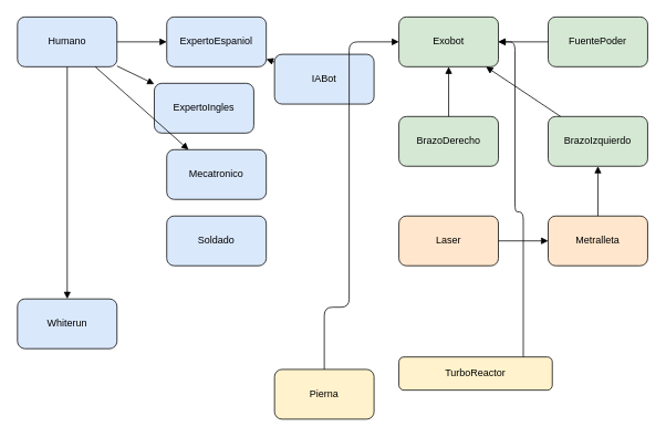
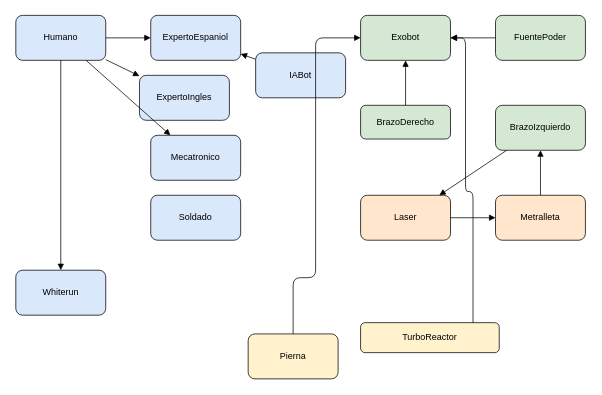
- <mxCell id="7" value="IABot" style="shape=rectangle;whiteSpace=wrap;rounded=1;fillColor=#dae8fc;" vertex="1" parent="1"><mxGeometry x="330" y="65" width="120" height="60" as="geometry" /></mxCell>
+ <mxCell id="7" value="IABot" style="shape=rectangle;whiteSpace=wrap;rounded=1;fillColor=#dae8fc;" vertex="1" parent="1"><mxGeometry x="340" y="70" width="120" height="60" as="geometry" /></mxCell>
- <mxCell id="24" style="endArrow=block;" edge="1" parent="1" source="12" target="9"><mxGeometry relative="1" as="geometry" /></mxCell>
+ <mxCell id="24" style="endArrow=block;" edge="1" parent="1" source="12" target="13"><mxGeometry relative="1" as="geometry" /></mxCell>
- <mxCell id="11" value="BrazoDerecho" style="shape=rectangle;whiteSpace=wrap;rounded=1;fillColor=#d5e8d4;" vertex="1" parent="1"><mxGeometry x="480" y="140" width="120" height="60" as="geometry" /></mxCell>
+ <mxCell id="11" value="BrazoDerecho" style="shape=rectangle;whiteSpace=wrap;rounded=1;fillColor=#d5e8d4;" vertex="1" parent="1"><mxGeometry x="480" y="140" width="120" height="45" as="geometry" /></mxCell>
